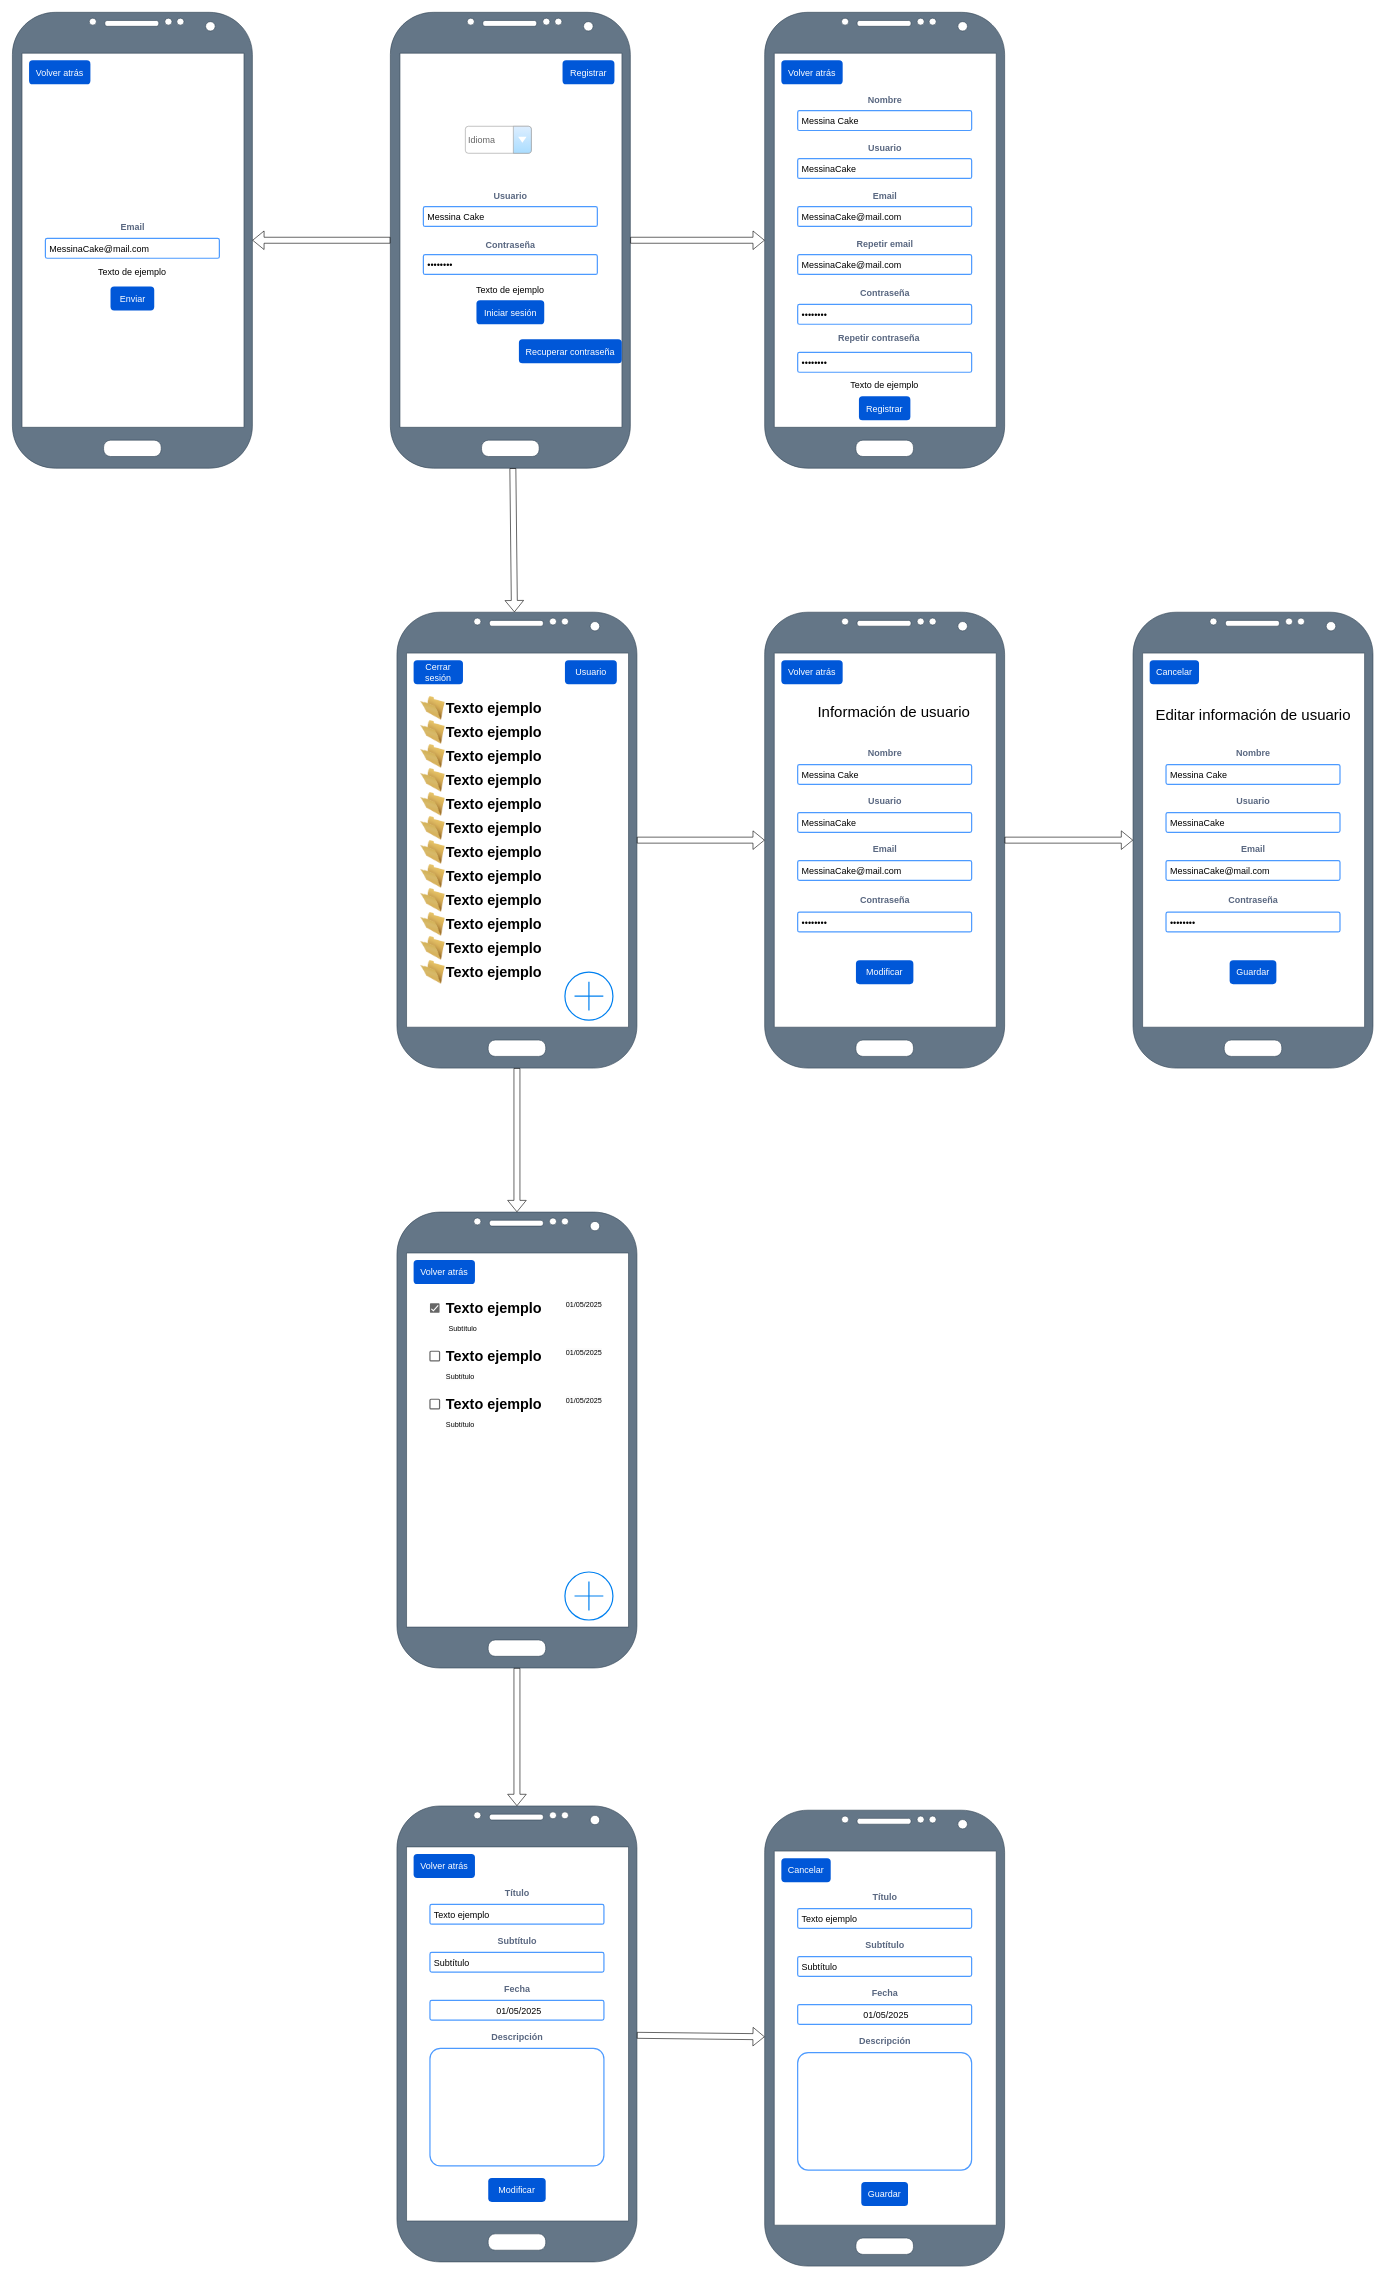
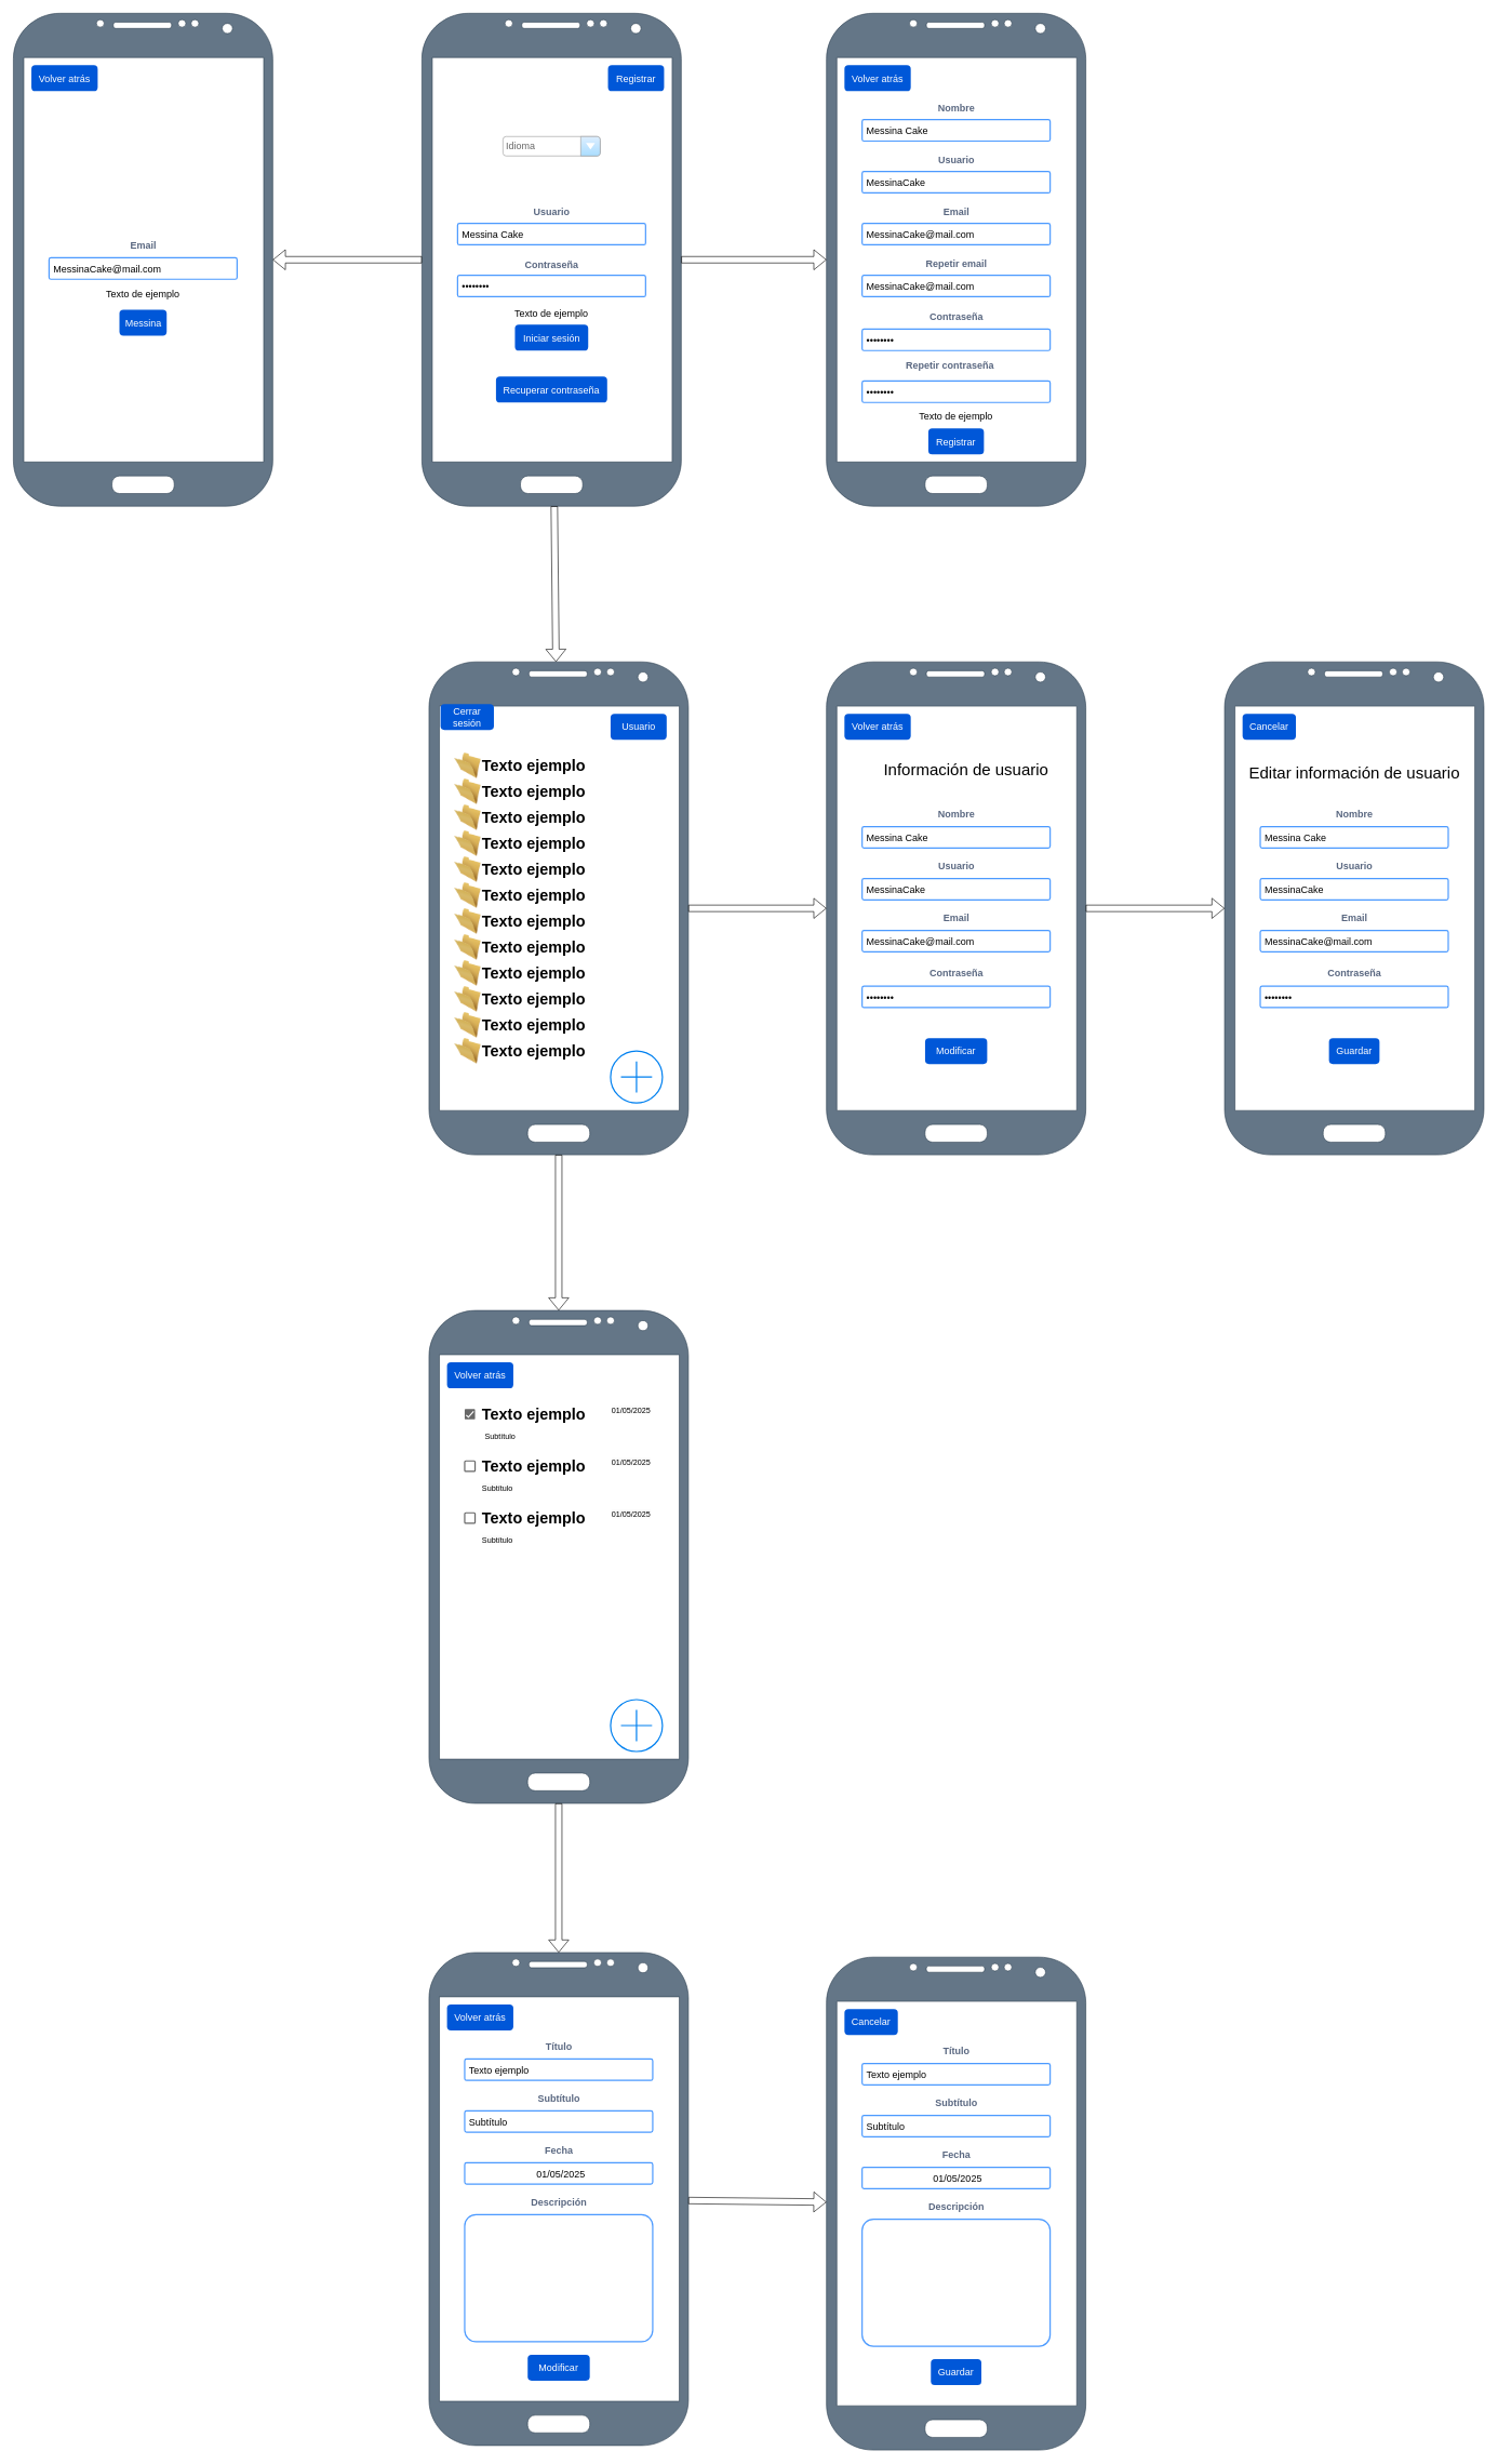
- <mxCell id="10" value="&lt;font style=&quot;font-size: 15px;&quot;&gt;Idioma&lt;/font&gt;" style="strokeWidth=1;shadow=0;dashed=0;align=center;html=1;shape=mxgraph.mockup.forms.comboBox;strokeColor=#999999;fillColor=#ddeeff;align=left;fillColor2=#aaddff;mainText=;fontColor=#666666;fontSize=17;spacingLeft=3;gradientColor=none;" parent="1" vertex="1"><mxGeometry x="775.03" y="210" width="110" height="45" as="geometry" /></mxCell>
+ <mxCell id="10" value="&lt;font style=&quot;font-size: 15px;&quot;&gt;Idioma&lt;/font&gt;" style="strokeWidth=1;shadow=0;dashed=0;align=center;html=1;shape=mxgraph.mockup.forms.comboBox;strokeColor=#999999;fillColor=#ddeeff;align=left;fillColor2=#aaddff;mainText=;fontColor=#666666;fontSize=17;spacingLeft=3;gradientColor=none;" parent="1" vertex="1"><mxGeometry x="775.03" y="210" width="150" height="30" as="geometry" /></mxCell>
- <mxCell id="29" value="&lt;font style=&quot;font-size: 15px;&quot;&gt;Enviar&lt;/font&gt;" style="rounded=1;fillColor=#0057D8;strokeColor=none;html=1;whiteSpace=wrap;fontColor=#ffffff;align=center;verticalAlign=middle;fontStyle=0;fontSize=12;sketch=0;" parent="1" vertex="1"><mxGeometry x="183.51" y="477" width="72.9" height="40" as="geometry" /></mxCell>
+ <mxCell id="29" value="&lt;font style=&quot;font-size: 15px;&quot;&gt;Messina&lt;/font&gt;" style="rounded=1;fillColor=#0057D8;strokeColor=none;html=1;whiteSpace=wrap;fontColor=#ffffff;align=center;verticalAlign=middle;fontStyle=0;fontSize=12;sketch=0;" parent="1" vertex="1"><mxGeometry x="183.51" y="477" width="72.9" height="40" as="geometry" /></mxCell>
- <mxCell id="8" value="&lt;font style=&quot;font-size: 15px;&quot;&gt;Recuperar contraseña&lt;/font&gt;" style="rounded=1;fillColor=#0057D8;strokeColor=none;html=1;whiteSpace=wrap;fontColor=#ffffff;align=center;verticalAlign=middle;fontStyle=0;fontSize=12;sketch=0;" parent="1" vertex="1"><mxGeometry x="864.28" y="565" width="171.5" height="40" as="geometry" /></mxCell>
+ <mxCell id="8" value="&lt;font style=&quot;font-size: 15px;&quot;&gt;Recuperar contraseña&lt;/font&gt;" style="rounded=1;fillColor=#0057D8;strokeColor=none;html=1;whiteSpace=wrap;fontColor=#ffffff;align=center;verticalAlign=middle;fontStyle=0;fontSize=12;sketch=0;" parent="1" vertex="1"><mxGeometry x="764.28" y="580" width="171.5" height="40" as="geometry" /></mxCell>
- <mxCell id="59" value="&lt;font style=&quot;font-size: 15px;&quot;&gt;Cerrar sesión&lt;/font&gt;" style="rounded=1;fillColor=#0057D8;strokeColor=none;html=1;whiteSpace=wrap;fontColor=#ffffff;align=center;verticalAlign=middle;fontStyle=0;fontSize=12;sketch=0;" parent="1" vertex="1"><mxGeometry x="688.77" y="1100" width="82.28" height="40" as="geometry" /></mxCell>
+ <mxCell id="59" value="&lt;font style=&quot;font-size: 15px;&quot;&gt;Cerrar sesión&lt;/font&gt;" style="rounded=1;fillColor=#0057D8;strokeColor=none;html=1;whiteSpace=wrap;fontColor=#ffffff;align=center;verticalAlign=middle;fontStyle=0;fontSize=12;sketch=0;" parent="1" vertex="1"><mxGeometry x="678.77" y="1085" width="82.28" height="40" as="geometry" /></mxCell>
